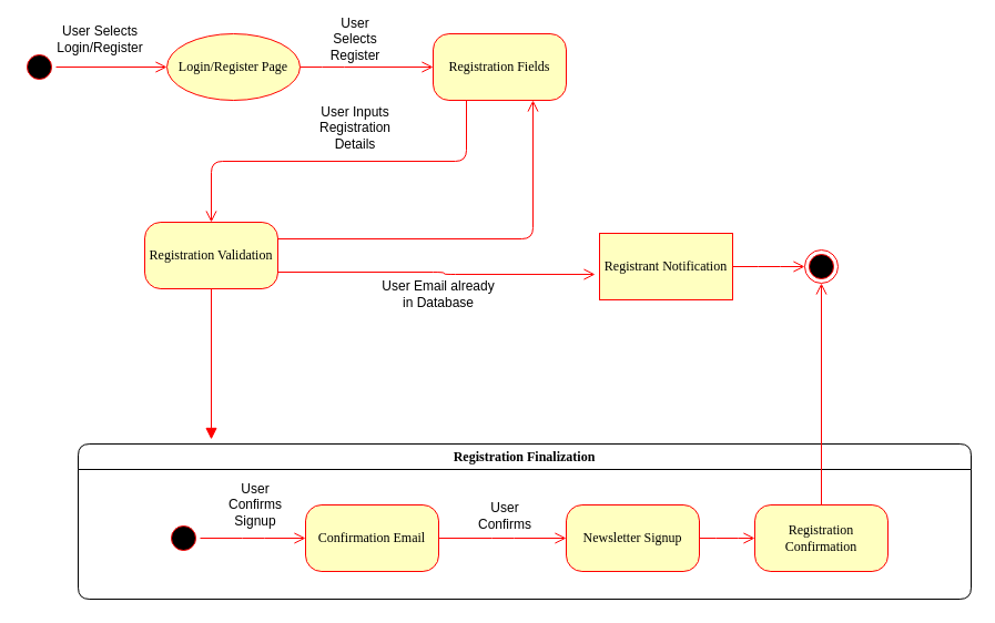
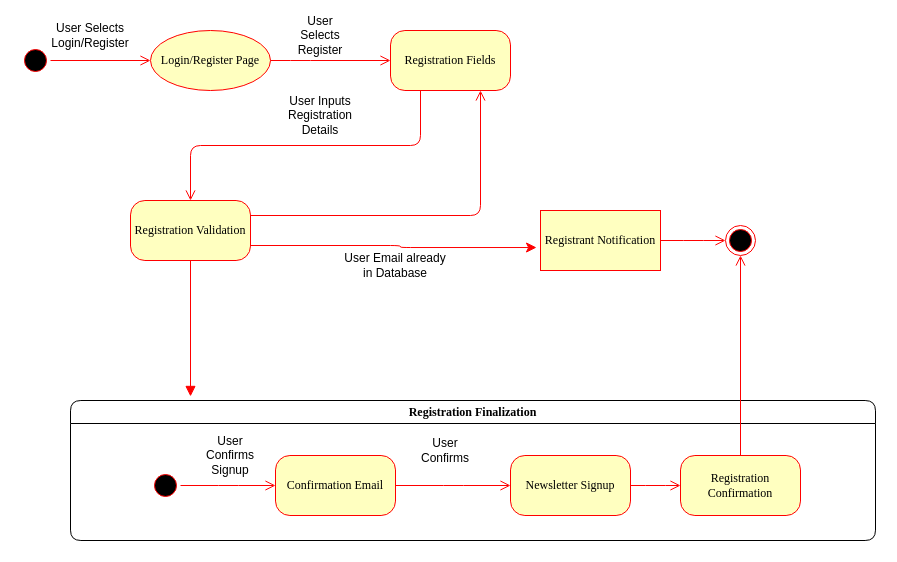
- <mxCell id="25" style="edgeStyle=elbowEdgeStyle;html=1;labelBackgroundColor=none;endArrow=open;endSize=8;strokeColor=#ff0000;fontFamily=Verdana;fontSize=12;align=left;exitX=1;exitY=0.75;exitDx=0;exitDy=0;entryX=-0.033;entryY=0.617;entryDx=0;entryDy=0;entryPerimeter=0;" edge="1" parent="1" source="12" target="26"><mxGeometry relative="1" as="geometry"><mxPoint x="260" y="220" as="sourcePoint" /><mxPoint x="530" y="245" as="targetPoint" /><Array as="points"><mxPoint x="400" y="245" /></Array></mxGeometry></mxCell>
+ <mxCell id="25" style="edgeStyle=elbowEdgeStyle;html=1;labelBackgroundColor=none;endArrow=classic;endSize=8;strokeColor=#ff0000;fontFamily=Verdana;fontSize=12;align=left;exitX=1;exitY=0.75;exitDx=0;exitDy=0;entryX=-0.033;entryY=0.617;entryDx=0;entryDy=0;entryPerimeter=0;" edge="1" parent="1" source="12" target="26"><mxGeometry relative="1" as="geometry"><mxPoint x="260" y="220" as="sourcePoint" /><mxPoint x="530" y="245" as="targetPoint" /><Array as="points"><mxPoint x="400" y="245" /></Array></mxGeometry></mxCell>
- <mxCell id="20" value="User Confirms" style="text;html=1;strokeColor=none;fillColor=none;align=center;verticalAlign=middle;whiteSpace=wrap;rounded=0;" vertex="1" parent="13"><mxGeometry x="355" y="50" width="60" height="30" as="geometry" /></mxCell>
+ <mxCell id="20" value="User Confirms" style="text;html=1;strokeColor=none;fillColor=none;align=center;verticalAlign=middle;whiteSpace=wrap;rounded=0;" vertex="1" parent="13"><mxGeometry x="345" y="35" width="60" height="30" as="geometry" /></mxCell>
